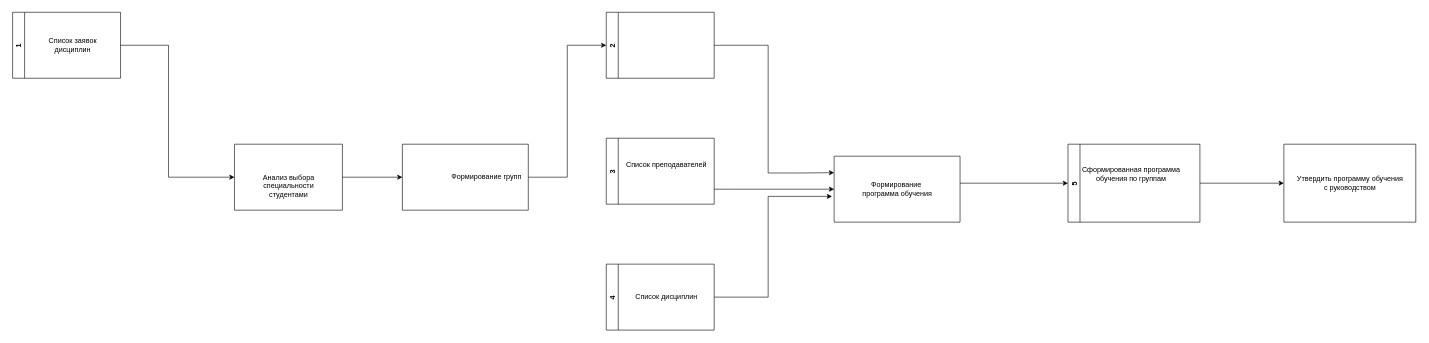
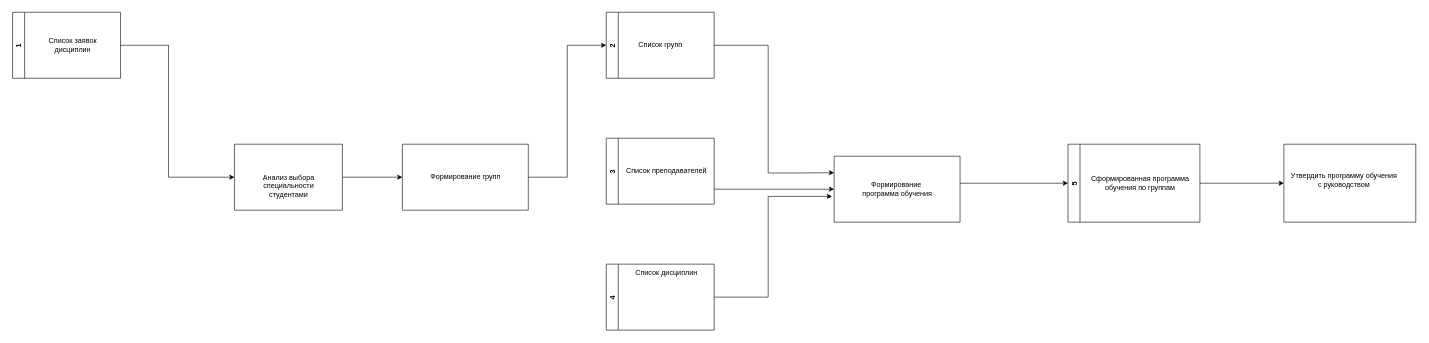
+ <mxCell id="10" value="Список групп" style="text;html=1;align=center;verticalAlign=middle;resizable=0;points=[];autosize=1;strokeColor=none;fillColor=none;" vertex="1" parent="9"><mxGeometry x="45" y="45" width="90" height="20" as="geometry" /></mxCell>
- <mxCell id="16" value="Список преподавателей" style="text;html=1;align=center;verticalAlign=middle;resizable=0;points=[];autosize=1;strokeColor=none;fillColor=none;" vertex="1" parent="15"><mxGeometry x="25" y="35" width="150" height="20" as="geometry" /></mxCell>
+ <mxCell id="16" value="Список преподавателей" style="text;html=1;align=center;verticalAlign=middle;resizable=0;points=[];autosize=1;strokeColor=none;fillColor=none;" vertex="1" parent="15"><mxGeometry x="25" y="45" width="150" height="20" as="geometry" /></mxCell>
- <mxCell id="22" value="Сформированная программа&lt;br&gt;обучения по группам" style="text;html=1;align=center;verticalAlign=middle;resizable=0;points=[];autosize=1;strokeColor=none;fillColor=none;" vertex="1" parent="21"><mxGeometry x="15" y="35" width="180" height="30" as="geometry" /></mxCell>
+ <mxCell id="22" value="Сформированная программа&lt;br&gt;обучения по группам" style="text;html=1;align=center;verticalAlign=middle;resizable=0;points=[];autosize=1;strokeColor=none;fillColor=none;" vertex="1" parent="21"><mxGeometry x="30" y="50" width="180" height="30" as="geometry" /></mxCell>
- <mxCell id="13" value="Формирование групп" style="text;html=1;align=center;verticalAlign=middle;resizable=0;points=[];autosize=1;strokeColor=none;fillColor=none;" vertex="1" parent="12"><mxGeometry x="75" y="45" width="130" height="20" as="geometry" /></mxCell>
+ <mxCell id="13" value="Формирование групп" style="text;html=1;align=center;verticalAlign=middle;resizable=0;points=[];autosize=1;strokeColor=none;fillColor=none;" vertex="1" parent="12"><mxGeometry x="40" y="45" width="130" height="20" as="geometry" /></mxCell>
- <mxCell id="27" value="Утвердить программу обучения&lt;br&gt;с руководством" style="text;html=1;align=center;verticalAlign=middle;resizable=0;points=[];autosize=1;strokeColor=none;fillColor=none;" vertex="1" parent="26"><mxGeometry x="15" y="50" width="190" height="30" as="geometry" /></mxCell>
+ <mxCell id="27" value="Утвердить программу обучения&lt;br&gt;с руководством" style="text;html=1;align=center;verticalAlign=middle;resizable=0;points=[];autosize=1;strokeColor=none;fillColor=none;" vertex="1" parent="26"><mxGeometry x="5" y="45" width="190" height="30" as="geometry" /></mxCell>
- <mxCell id="19" value="Список дисциплин" style="text;html=1;align=center;verticalAlign=middle;resizable=0;points=[];autosize=1;strokeColor=none;fillColor=none;" vertex="1" parent="18"><mxGeometry x="40" y="45" width="120" height="20" as="geometry" /></mxCell>
+ <mxCell id="19" value="Список дисциплин" style="text;html=1;align=center;verticalAlign=middle;resizable=0;points=[];autosize=1;strokeColor=none;fillColor=none;" vertex="1" parent="18"><mxGeometry x="40" y="5" width="120" height="20" as="geometry" /></mxCell>
